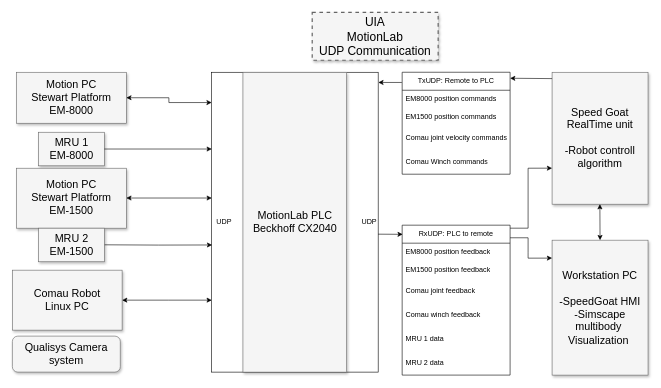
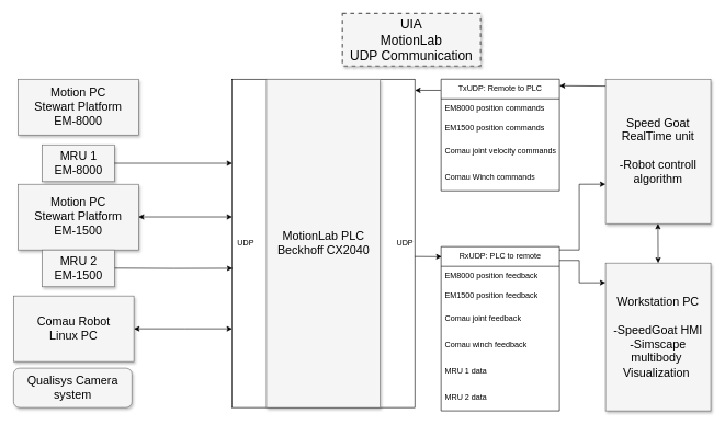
- <mxCell id="26" style="edgeStyle=orthogonalEdgeStyle;rounded=0;orthogonalLoop=1;jettySize=auto;html=1;exitX=1;exitY=0.5;exitDx=0;exitDy=0;entryX=0.001;entryY=0.101;entryDx=0;entryDy=0;entryPerimeter=0;startArrow=classic;startFill=1;" edge="1" parent="1" source="5" target="6"><mxGeometry relative="1" as="geometry"><mxPoint x="340" y="170" as="targetPoint" /></mxGeometry></mxCell>
